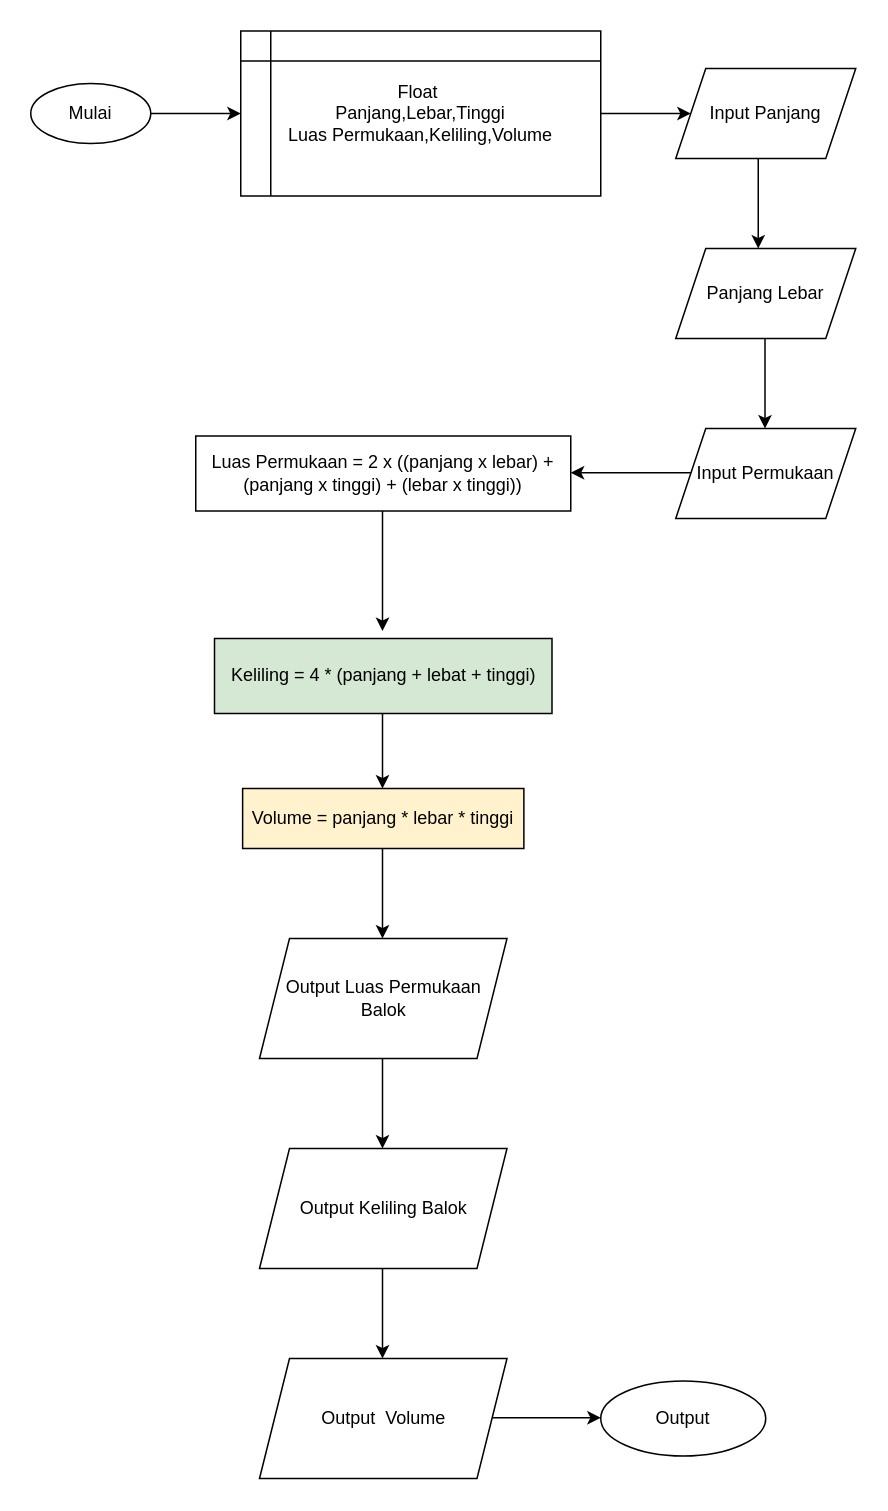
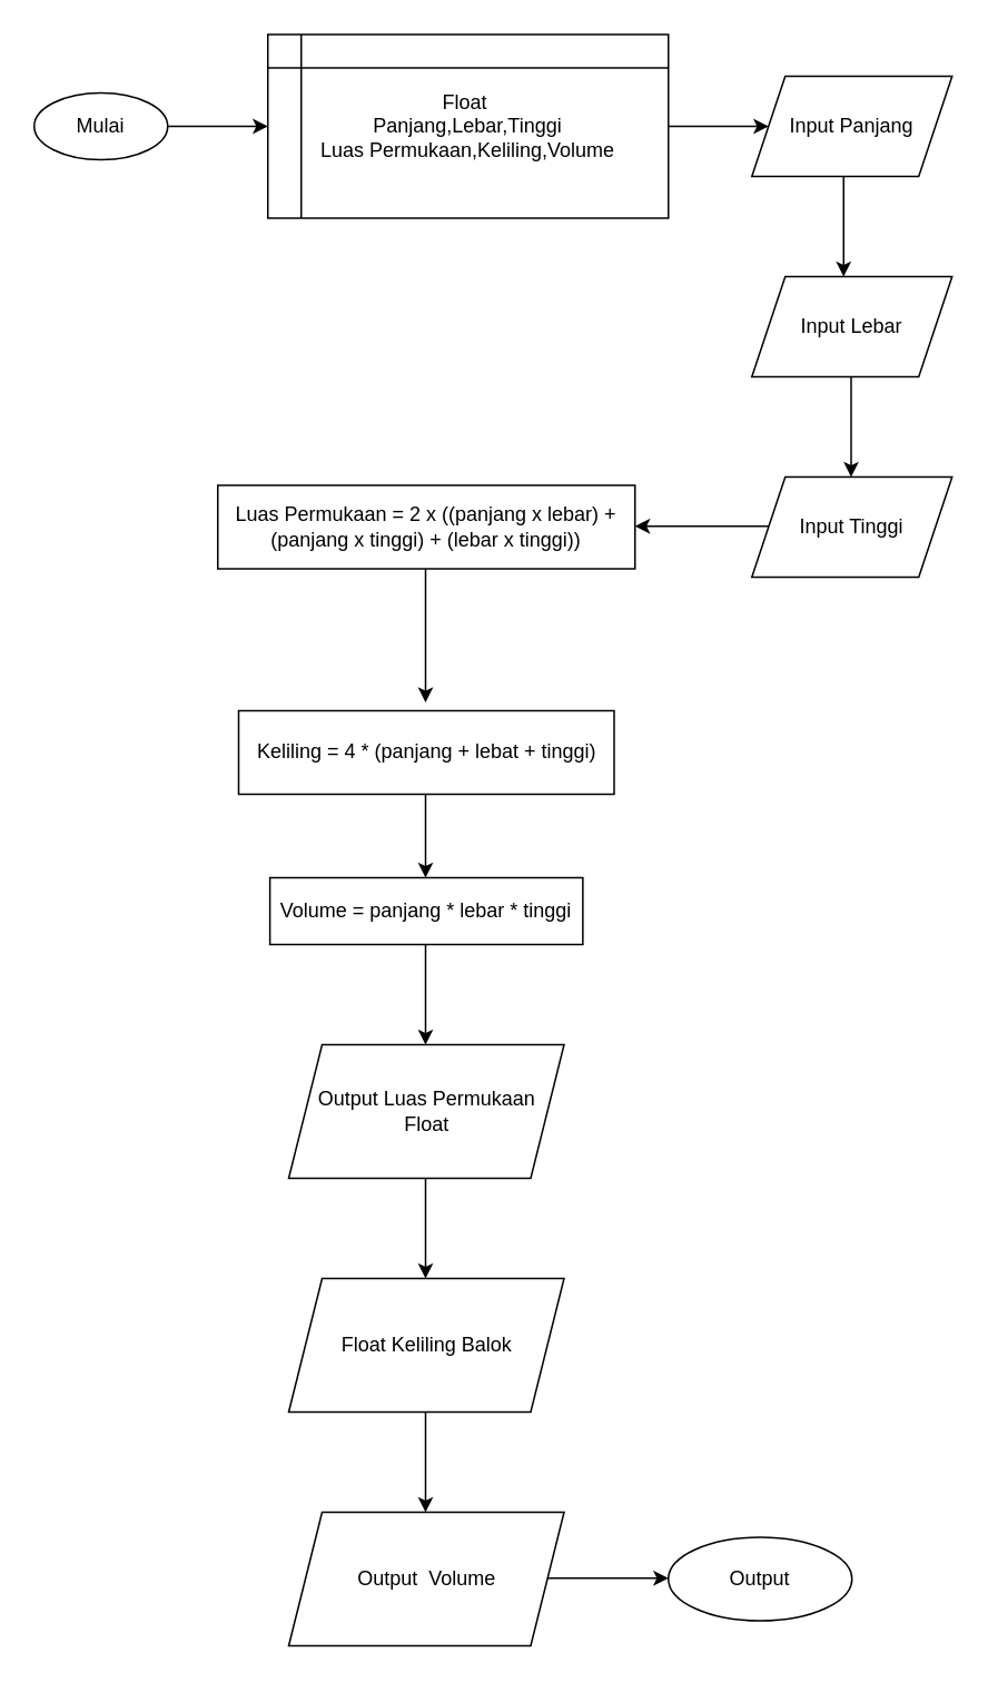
- <mxCell id="8" value="Panjang Lebar" style="shape=parallelogram;perimeter=parallelogramPerimeter;whiteSpace=wrap;html=1;fixedSize=1;" vertex="1" parent="1"><mxGeometry x="450" y="165" width="120" height="60" as="geometry" /></mxCell>
+ <mxCell id="8" value="Input Lebar" style="shape=parallelogram;perimeter=parallelogramPerimeter;whiteSpace=wrap;html=1;fixedSize=1;" vertex="1" parent="1"><mxGeometry x="450" y="165" width="120" height="60" as="geometry" /></mxCell>
- <mxCell id="10" value="Input Permukaan" style="shape=parallelogram;perimeter=parallelogramPerimeter;whiteSpace=wrap;html=1;fixedSize=1;" vertex="1" parent="1"><mxGeometry x="450" y="285" width="120" height="60" as="geometry" /></mxCell>
+ <mxCell id="10" value="Input Tinggi" style="shape=parallelogram;perimeter=parallelogramPerimeter;whiteSpace=wrap;html=1;fixedSize=1;" vertex="1" parent="1"><mxGeometry x="450" y="285" width="120" height="60" as="geometry" /></mxCell>
- <mxCell id="14" value="Keliling = 4 * (panjang + lebat + tinggi)" style="rounded=0;whiteSpace=wrap;html=1;fillColor=#d5e8d4;" vertex="1" parent="1"><mxGeometry x="142.5" y="425" width="225" height="50" as="geometry" /></mxCell>
+ <mxCell id="14" value="Keliling = 4 * (panjang + lebat + tinggi)" style="rounded=0;whiteSpace=wrap;html=1;" vertex="1" parent="1"><mxGeometry x="142.5" y="425" width="225" height="50" as="geometry" /></mxCell>
- <mxCell id="16" value="Volume = panjang * lebar * tinggi" style="rounded=0;whiteSpace=wrap;html=1;fillColor=#fff2cc;" vertex="1" parent="1"><mxGeometry x="161.25" y="525" width="187.5" height="40" as="geometry" /></mxCell>
+ <mxCell id="16" value="Volume = panjang * lebar * tinggi" style="rounded=0;whiteSpace=wrap;html=1;" vertex="1" parent="1"><mxGeometry x="161.25" y="525" width="187.5" height="40" as="geometry" /></mxCell>
- <mxCell id="18" value="Output Luas Permukaan&lt;br&gt;Balok" style="shape=parallelogram;perimeter=parallelogramPerimeter;whiteSpace=wrap;html=1;fixedSize=1;" vertex="1" parent="1"><mxGeometry x="172.5" y="625" width="165" height="80" as="geometry" /></mxCell>
+ <mxCell id="18" value="Output Luas Permukaan&lt;br&gt;Float" style="shape=parallelogram;perimeter=parallelogramPerimeter;whiteSpace=wrap;html=1;fixedSize=1;" vertex="1" parent="1"><mxGeometry x="172.5" y="625" width="165" height="80" as="geometry" /></mxCell>
- <mxCell id="20" value="Output Keliling Balok" style="shape=parallelogram;perimeter=parallelogramPerimeter;whiteSpace=wrap;html=1;fixedSize=1;" vertex="1" parent="1"><mxGeometry x="172.5" y="765" width="165" height="80" as="geometry" /></mxCell>
+ <mxCell id="20" value="Float Keliling Balok" style="shape=parallelogram;perimeter=parallelogramPerimeter;whiteSpace=wrap;html=1;fixedSize=1;" vertex="1" parent="1"><mxGeometry x="172.5" y="765" width="165" height="80" as="geometry" /></mxCell>
